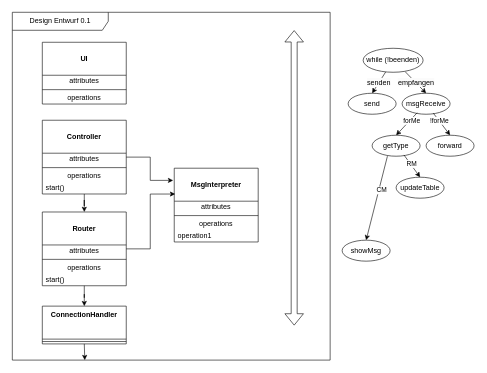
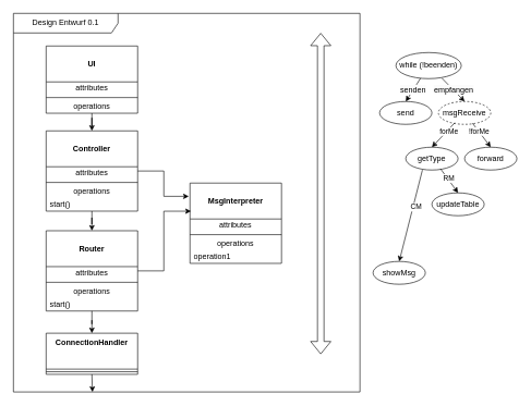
- <mxCell id="34" value="msgReceive" style="ellipse;whiteSpace=wrap;html=1;" vertex="1" parent="1"><mxGeometry x="670" y="155" width="80" height="35" as="geometry" /></mxCell>
+ <mxCell id="34" value="msgReceive" style="ellipse;whiteSpace=wrap;html=1;dashed=1;" vertex="1" parent="1"><mxGeometry x="670" y="155" width="80" height="35" as="geometry" /></mxCell>
+ <mxCell id="16" style="edgeStyle=orthogonalEdgeStyle;rounded=0;orthogonalLoop=1;jettySize=auto;html=1;entryX=0.5;entryY=0;entryDx=0;entryDy=0;" edge="1" parent="2" source="17" target="6"><mxGeometry relative="1" as="geometry" /></mxCell>
